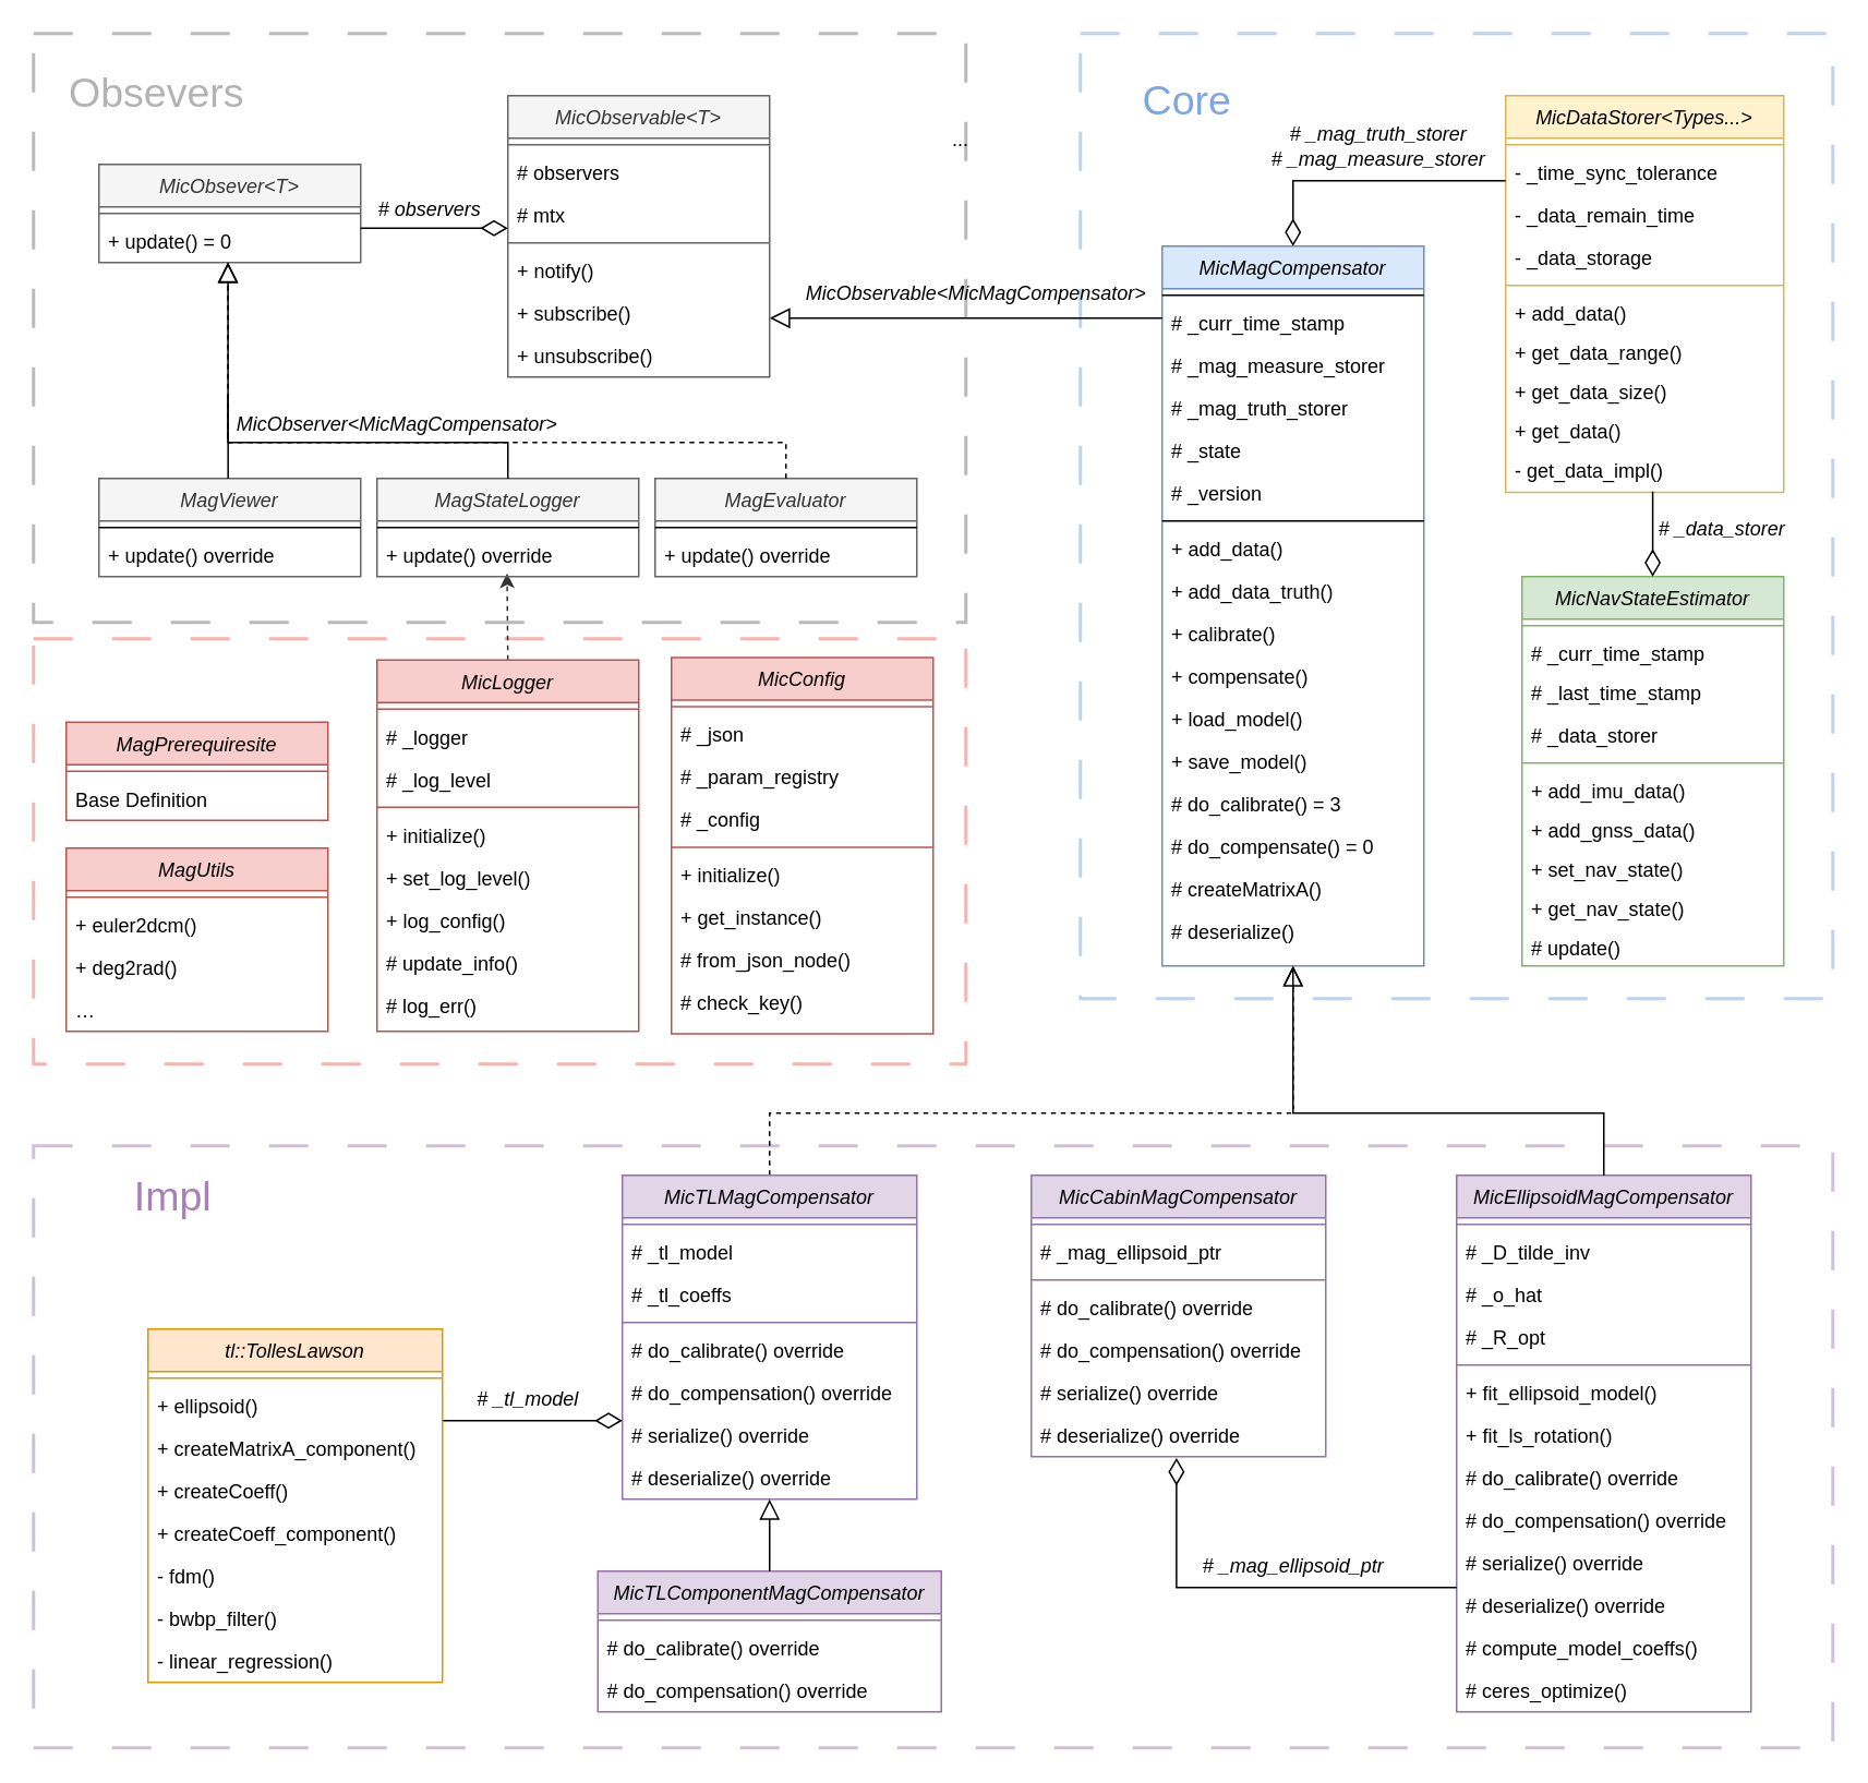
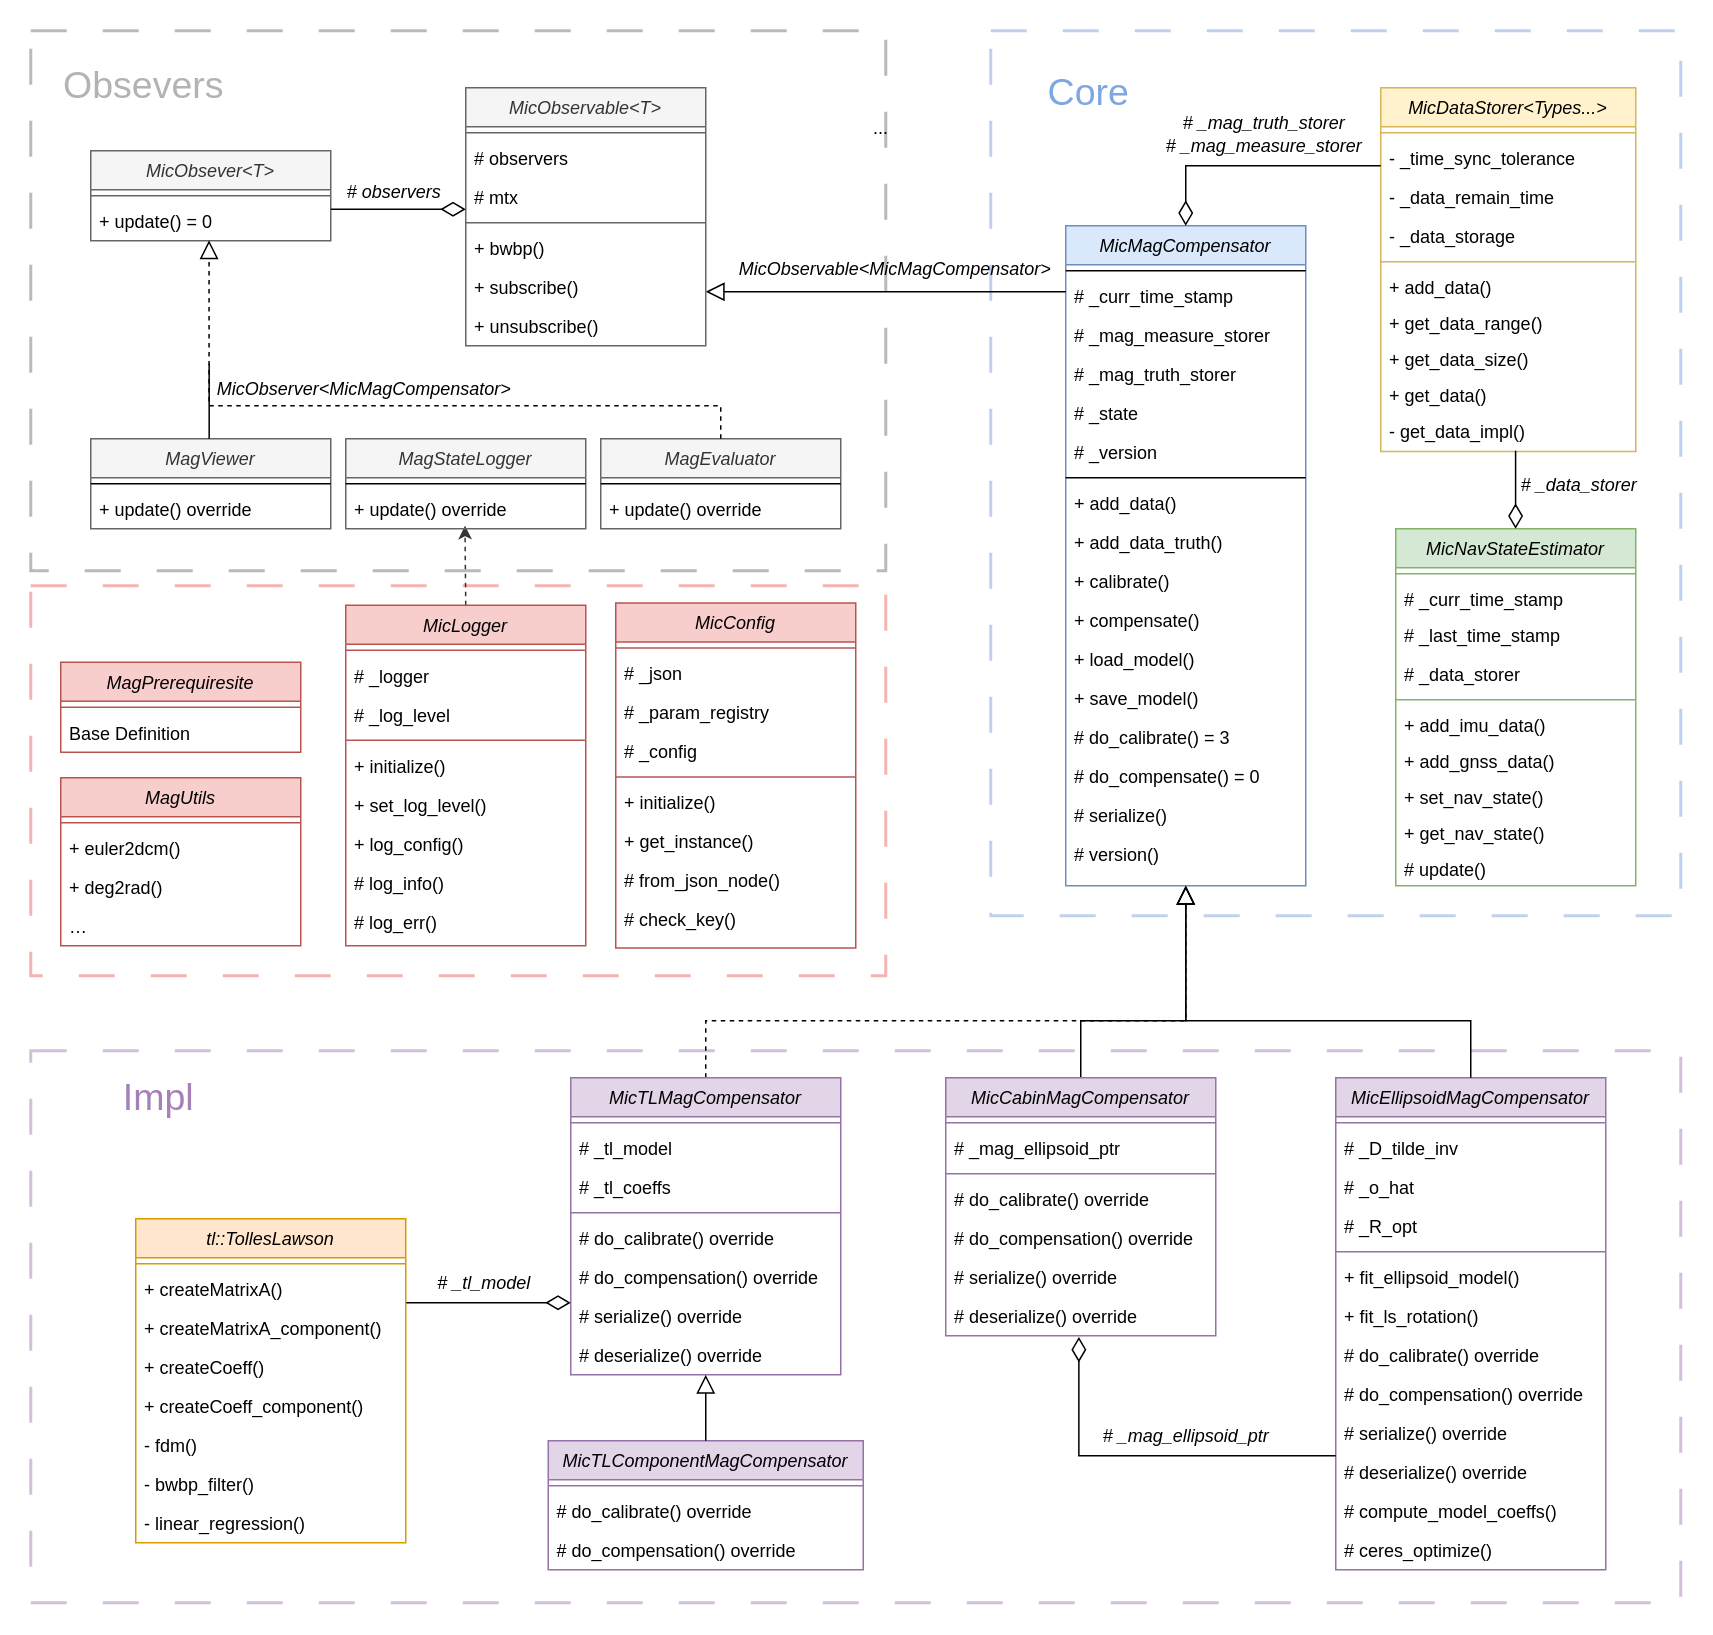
- <mxCell id="119" value="+ notify()" style="text;align=left;verticalAlign=top;spacingLeft=4;spacingRight=4;overflow=hidden;rotatable=0;points=[[0,0.5],[1,0.5]];portConstraint=eastwest;" vertex="1" parent="114"><mxGeometry y="94" width="160" height="26" as="geometry" /></mxCell>
+ <mxCell id="119" value="+ bwbp()" style="text;align=left;verticalAlign=top;spacingLeft=4;spacingRight=4;overflow=hidden;rotatable=0;points=[[0,0.5],[1,0.5]];portConstraint=eastwest;" vertex="1" parent="114"><mxGeometry y="94" width="160" height="26" as="geometry" /></mxCell>
- <mxCell id="78" value="" style="endArrow=block;endSize=10;endFill=0;shadow=0;strokeWidth=1;rounded=0;curved=0;edgeStyle=elbowEdgeStyle;elbow=vertical;exitX=0.5;exitY=0;exitDx=0;exitDy=0;entryX=0.493;entryY=1.003;entryDx=0;entryDy=0;entryPerimeter=0;" parent="1" source="71" edge="1" target="65"><mxGeometry width="160" relative="1" as="geometry"><mxPoint x="140" y="350" as="sourcePoint" /><mxPoint x="140" y="160" as="targetPoint" /><Array as="points"><mxPoint x="230" y="270" /></Array></mxGeometry></mxCell>
- <mxCell id="22" value="# createMatrixA()" style="text;align=left;verticalAlign=top;spacingLeft=4;spacingRight=4;overflow=hidden;rotatable=0;points=[[0,0.5],[1,0.5]];portConstraint=eastwest;spacing=2;spacingBottom=0;fontSize=12;fillOpacity=100;imageWidth=24;" parent="6" vertex="1"><mxGeometry y="380" width="160" height="26" as="geometry" /></mxCell>
+ <mxCell id="22" value="# serialize()" style="text;align=left;verticalAlign=top;spacingLeft=4;spacingRight=4;overflow=hidden;rotatable=0;points=[[0,0.5],[1,0.5]];portConstraint=eastwest;spacing=2;spacingBottom=0;fontSize=12;fillOpacity=100;imageWidth=24;" parent="6" vertex="1"><mxGeometry y="380" width="160" height="26" as="geometry" /></mxCell>
- <mxCell id="23" value="# deserialize()" style="text;align=left;verticalAlign=top;spacingLeft=4;spacingRight=4;overflow=hidden;rotatable=0;points=[[0,0.5],[1,0.5]];portConstraint=eastwest;spacing=2;spacingBottom=0;fontSize=12;fillOpacity=100;imageWidth=24;" vertex="1" parent="6"><mxGeometry y="406" width="160" height="26" as="geometry" /></mxCell>
+ <mxCell id="23" value="# version()" style="text;align=left;verticalAlign=top;spacingLeft=4;spacingRight=4;overflow=hidden;rotatable=0;points=[[0,0.5],[1,0.5]];portConstraint=eastwest;spacing=2;spacingBottom=0;fontSize=12;fillOpacity=100;imageWidth=24;" vertex="1" parent="6"><mxGeometry y="406" width="160" height="26" as="geometry" /></mxCell>
- <mxCell id="104" value="# update_info()" style="text;align=left;verticalAlign=top;spacingLeft=4;spacingRight=4;overflow=hidden;rotatable=0;points=[[0,0.5],[1,0.5]];portConstraint=eastwest;" vertex="1" parent="96"><mxGeometry y="172" width="160" height="26" as="geometry" /></mxCell>
+ <mxCell id="104" value="# log_info()" style="text;align=left;verticalAlign=top;spacingLeft=4;spacingRight=4;overflow=hidden;rotatable=0;points=[[0,0.5],[1,0.5]];portConstraint=eastwest;" vertex="1" parent="96"><mxGeometry y="172" width="160" height="26" as="geometry" /></mxCell>
- <mxCell id="113" value="" style="endArrow=open;endSize=10;endFill=0;shadow=0;strokeWidth=1;rounded=0;curved=0;edgeStyle=elbowEdgeStyle;elbow=vertical;exitX=0.5;exitY=0;exitDx=0;exitDy=0;entryX=0.5;entryY=1;entryDx=0;entryDy=0;" parent="1" source="48" edge="1" target="6"><mxGeometry width="160" relative="1" as="geometry"><mxPoint x="983.52" y="690.222" as="sourcePoint" /><mxPoint x="880" y="650" as="targetPoint" /><Array as="points"><mxPoint x="890" y="680" /></Array></mxGeometry></mxCell>
+ <mxCell id="113" value="" style="endArrow=block;endSize=10;endFill=0;shadow=0;strokeWidth=1;rounded=0;curved=0;edgeStyle=elbowEdgeStyle;elbow=vertical;exitX=0.5;exitY=0;exitDx=0;exitDy=0;entryX=0.5;entryY=1;entryDx=0;entryDy=0;" parent="1" source="48" edge="1" target="6"><mxGeometry width="160" relative="1" as="geometry"><mxPoint x="983.52" y="690.222" as="sourcePoint" /><mxPoint x="880" y="650" as="targetPoint" /><Array as="points"><mxPoint x="890" y="680" /></Array></mxGeometry></mxCell>
+ <mxCell id="47" value="" style="endArrow=block;endSize=10;endFill=0;shadow=0;strokeWidth=1;rounded=0;curved=0;edgeStyle=elbowEdgeStyle;elbow=vertical;exitX=0.5;exitY=0;exitDx=0;exitDy=0;entryX=0.5;entryY=1;entryDx=0;entryDy=0;" parent="1" source="128" edge="1" target="6"><mxGeometry width="160" relative="1" as="geometry"><mxPoint x="890" y="690" as="sourcePoint" /><mxPoint x="770" y="620" as="targetPoint" /><Array as="points"><mxPoint x="750" y="680" /></Array></mxGeometry></mxCell>
- <mxCell id="149" value="+ ellipsoid()" style="text;align=left;verticalAlign=top;spacingLeft=4;spacingRight=4;overflow=hidden;rotatable=0;points=[[0,0.5],[1,0.5]];portConstraint=eastwest;" vertex="1" parent="147"><mxGeometry y="34" width="180" height="26" as="geometry" /></mxCell>
+ <mxCell id="149" value="+ createMatrixA()" style="text;align=left;verticalAlign=top;spacingLeft=4;spacingRight=4;overflow=hidden;rotatable=0;points=[[0,0.5],[1,0.5]];portConstraint=eastwest;" vertex="1" parent="147"><mxGeometry y="34" width="180" height="26" as="geometry" /></mxCell>
